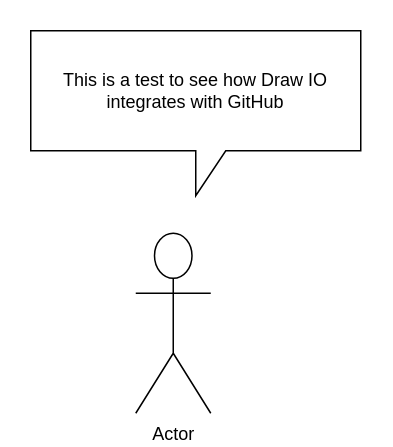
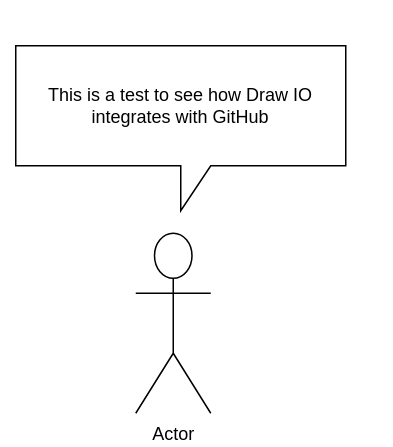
- <mxCell id="2" value="This is a test to see how Draw IO integrates with GitHub" style="shape=callout;whiteSpace=wrap;html=1;perimeter=calloutPerimeter;" vertex="1" parent="1"><mxGeometry x="20" y="20" width="220" height="110" as="geometry" /></mxCell>
+ <mxCell id="2" value="This is a test to see how Draw IO integrates with GitHub" style="shape=callout;whiteSpace=wrap;html=1;perimeter=calloutPerimeter;" vertex="1" parent="1"><mxGeometry x="10" y="30" width="220" height="110" as="geometry" /></mxCell>
